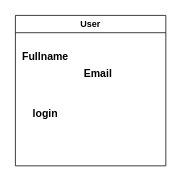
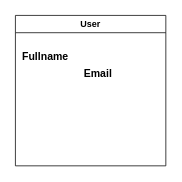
- <mxCell id="5" value="&lt;font style=&quot;font-size: 14px&quot;&gt;&lt;b&gt;login&lt;/b&gt;&lt;/font&gt;" style="text;html=1;strokeColor=none;fillColor=none;align=center;verticalAlign=middle;whiteSpace=wrap;rounded=0;" parent="2" vertex="1"><mxGeometry x="20" y="120" width="40" height="20" as="geometry" /></mxCell>
